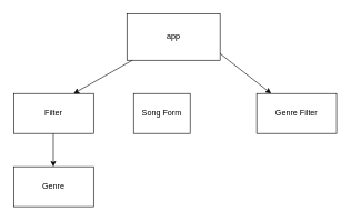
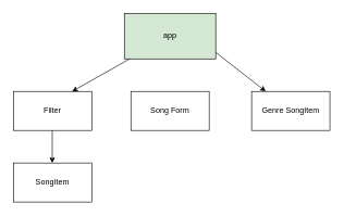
- <mxCell id="2" value="app" style="whiteSpace=wrap;html=1;" parent="1" vertex="1"><mxGeometry x="190" y="20" width="140" height="70" as="geometry" /></mxCell>
+ <mxCell id="2" value="app" style="whiteSpace=wrap;html=1;fillColor=#d5e8d4;" parent="1" vertex="1"><mxGeometry x="190" y="20" width="140" height="70" as="geometry" /></mxCell>
- <mxCell id="3" value="Song Form" style="whiteSpace=wrap;html=1;" parent="1" vertex="1"><mxGeometry x="200" y="140" width="85" height="60" as="geometry" /></mxCell>
+ <mxCell id="3" value="Song Form" style="whiteSpace=wrap;html=1;" parent="1" vertex="1"><mxGeometry x="200" y="140" width="120" height="60" as="geometry" /></mxCell>
- <mxCell id="7" value="Genre Filter" style="whiteSpace=wrap;html=1;" parent="1" vertex="1"><mxGeometry x="385" y="140" width="120" height="60" as="geometry" /></mxCell>
+ <mxCell id="7" value="Genre SongItem" style="whiteSpace=wrap;html=1;" parent="1" vertex="1"><mxGeometry x="385" y="140" width="120" height="60" as="geometry" /></mxCell>
- <mxCell id="8" value="Genre" style="whiteSpace=wrap;html=1;" vertex="1" parent="1"><mxGeometry x="20" y="250" width="120" height="60" as="geometry" /></mxCell>
+ <mxCell id="8" value="SongItem" style="whiteSpace=wrap;html=1;" vertex="1" parent="1"><mxGeometry x="20" y="250" width="120" height="60" as="geometry" /></mxCell>
